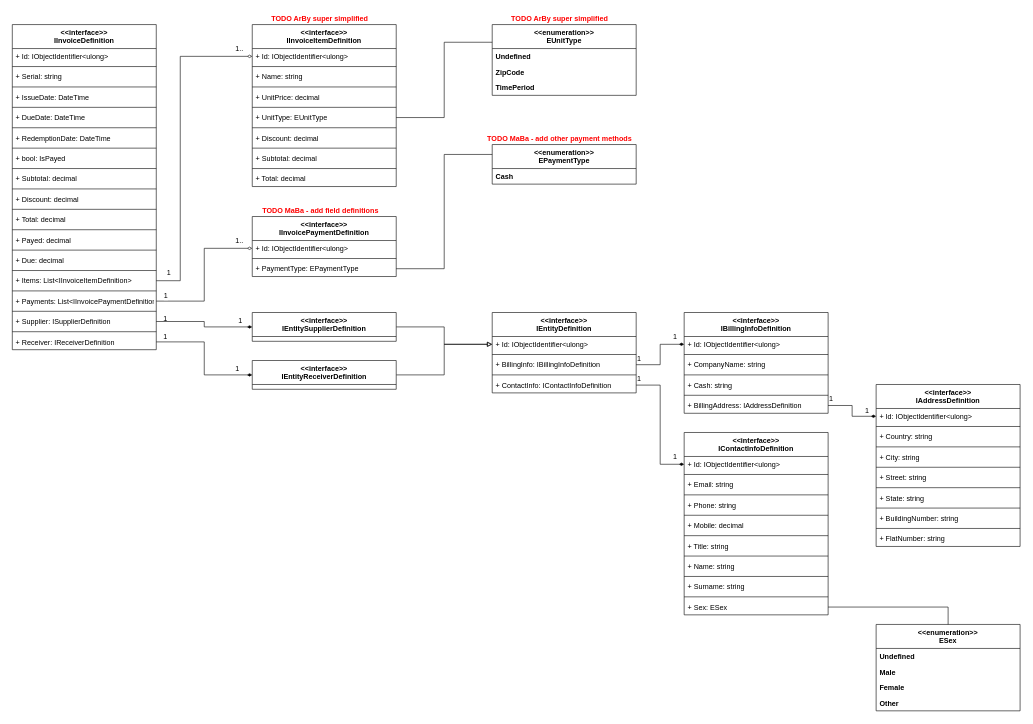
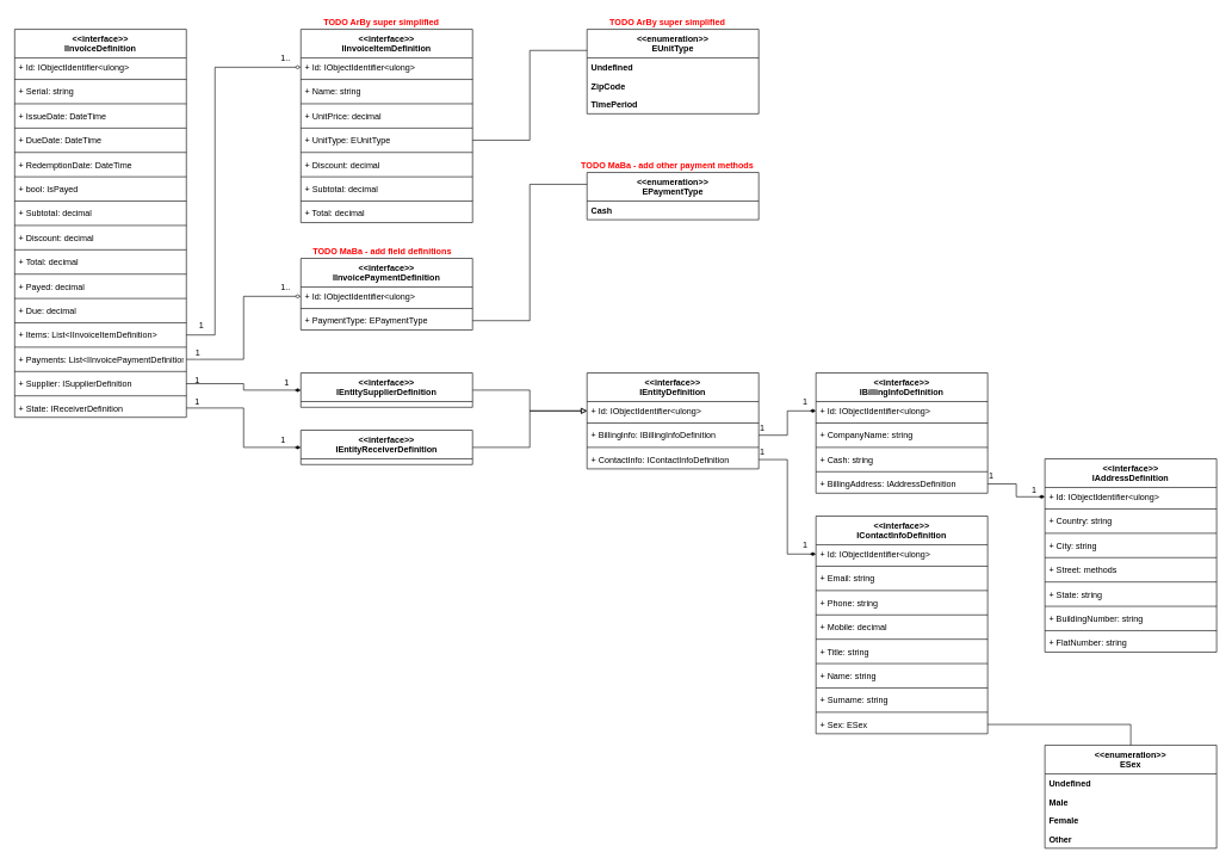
- <mxCell id="31" value="+ Receiver: IReceiverDefinition" style="text;strokeColor=none;fillColor=none;align=left;verticalAlign=top;spacingLeft=4;spacingRight=4;overflow=hidden;rotatable=0;points=[[0,0.5],[1,0.5]];portConstraint=eastwest;" parent="2" vertex="1"><mxGeometry y="516" width="240" height="26" as="geometry" /></mxCell>
+ <mxCell id="31" value="+ State: IReceiverDefinition" style="text;strokeColor=none;fillColor=none;align=left;verticalAlign=top;spacingLeft=4;spacingRight=4;overflow=hidden;rotatable=0;points=[[0,0.5],[1,0.5]];portConstraint=eastwest;" parent="2" vertex="1"><mxGeometry y="516" width="240" height="26" as="geometry" /></mxCell>
- <mxCell id="123" value="+ Street: string" style="text;strokeColor=none;fillColor=none;align=left;verticalAlign=top;spacingLeft=4;spacingRight=4;overflow=hidden;rotatable=0;points=[[0,0.5],[1,0.5]];portConstraint=eastwest;" vertex="1" parent="116"><mxGeometry y="142" width="240" height="26" as="geometry" /></mxCell>
+ <mxCell id="123" value="+ Street: methods" style="text;strokeColor=none;fillColor=none;align=left;verticalAlign=top;spacingLeft=4;spacingRight=4;overflow=hidden;rotatable=0;points=[[0,0.5],[1,0.5]];portConstraint=eastwest;" vertex="1" parent="116"><mxGeometry y="142" width="240" height="26" as="geometry" /></mxCell>
